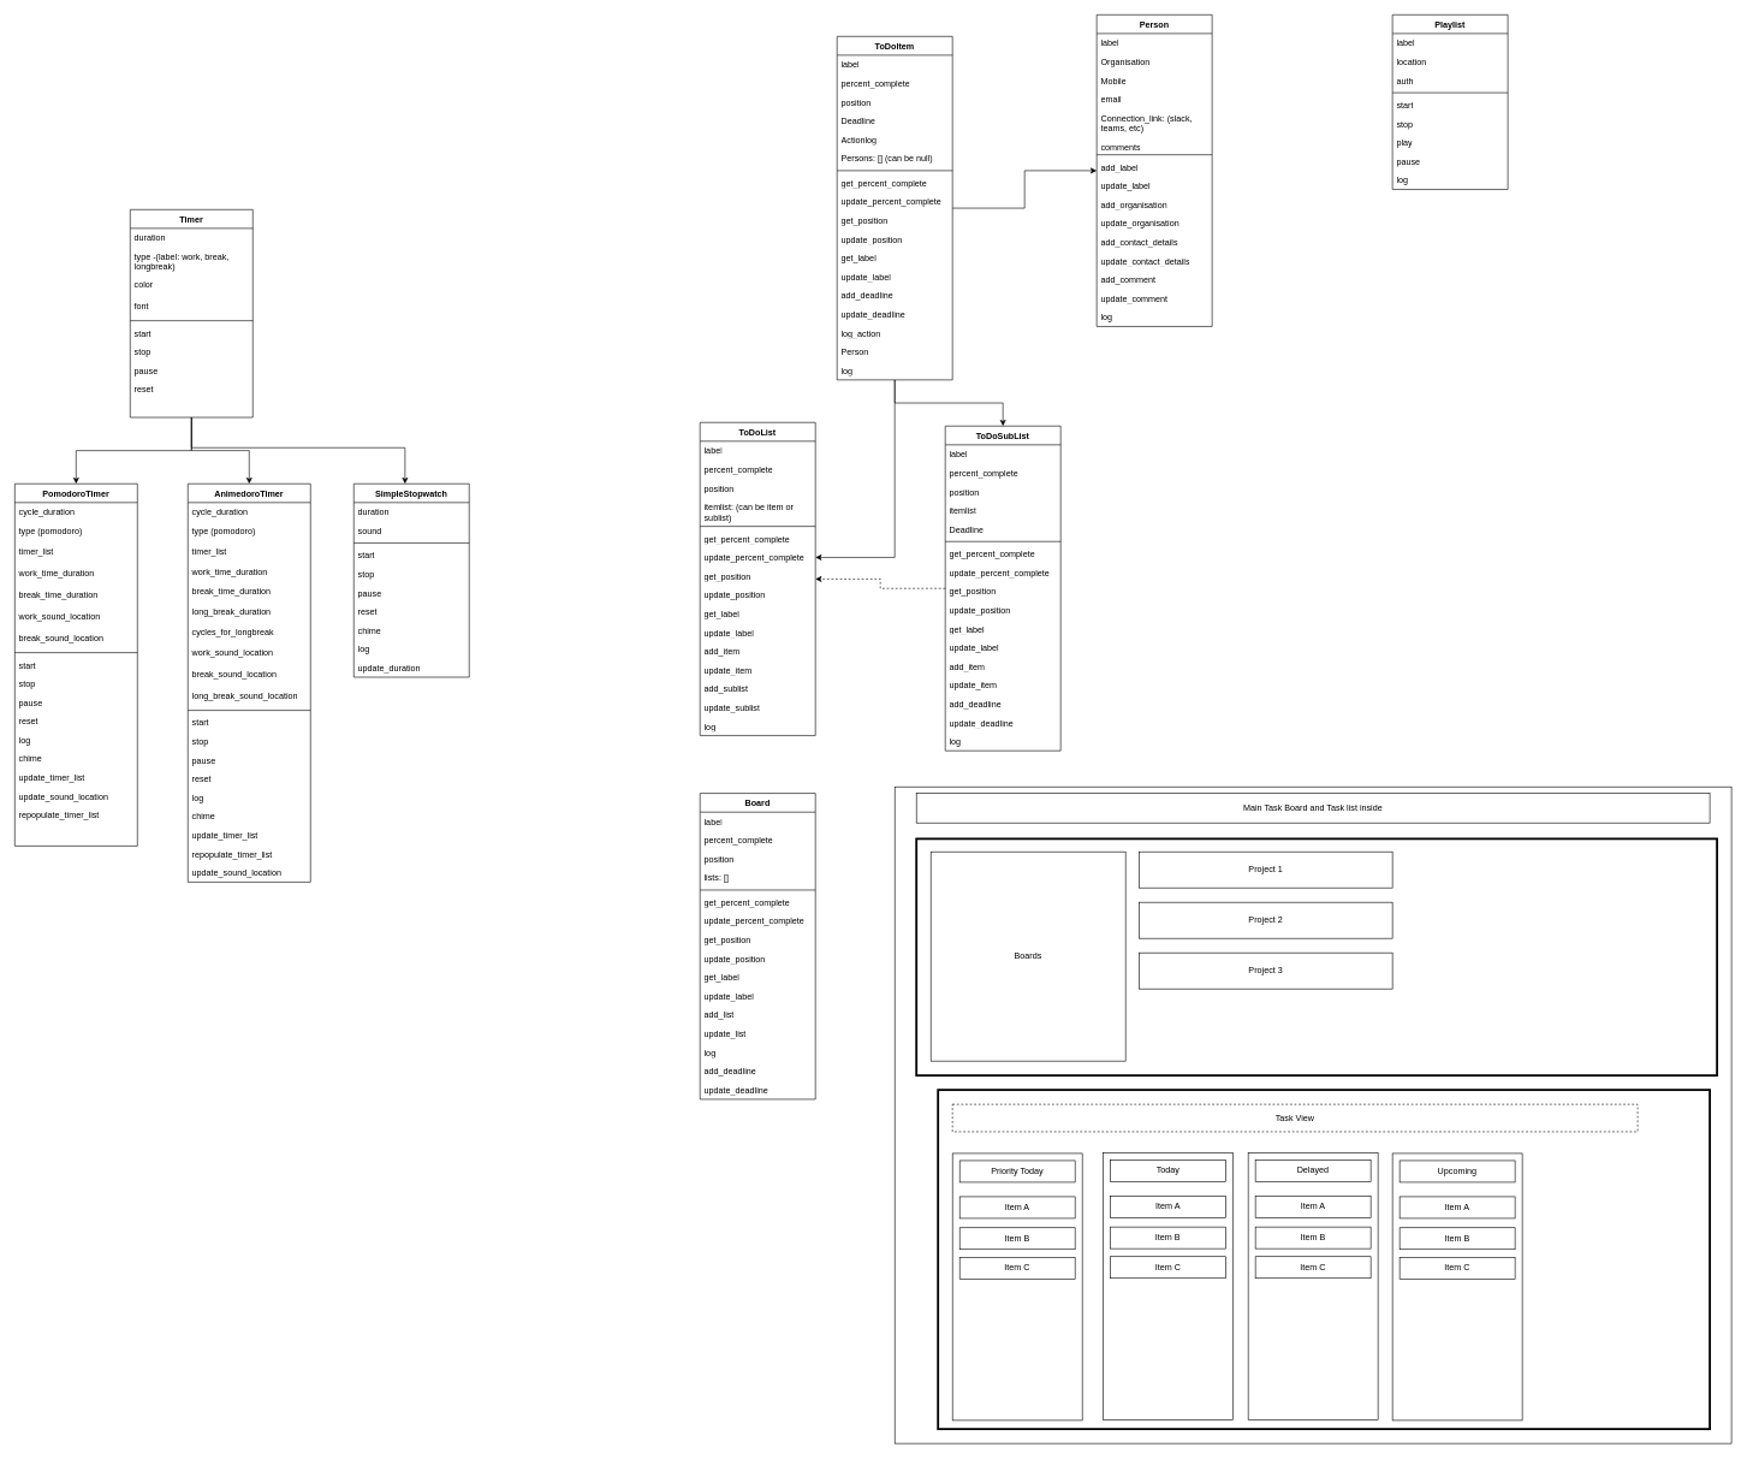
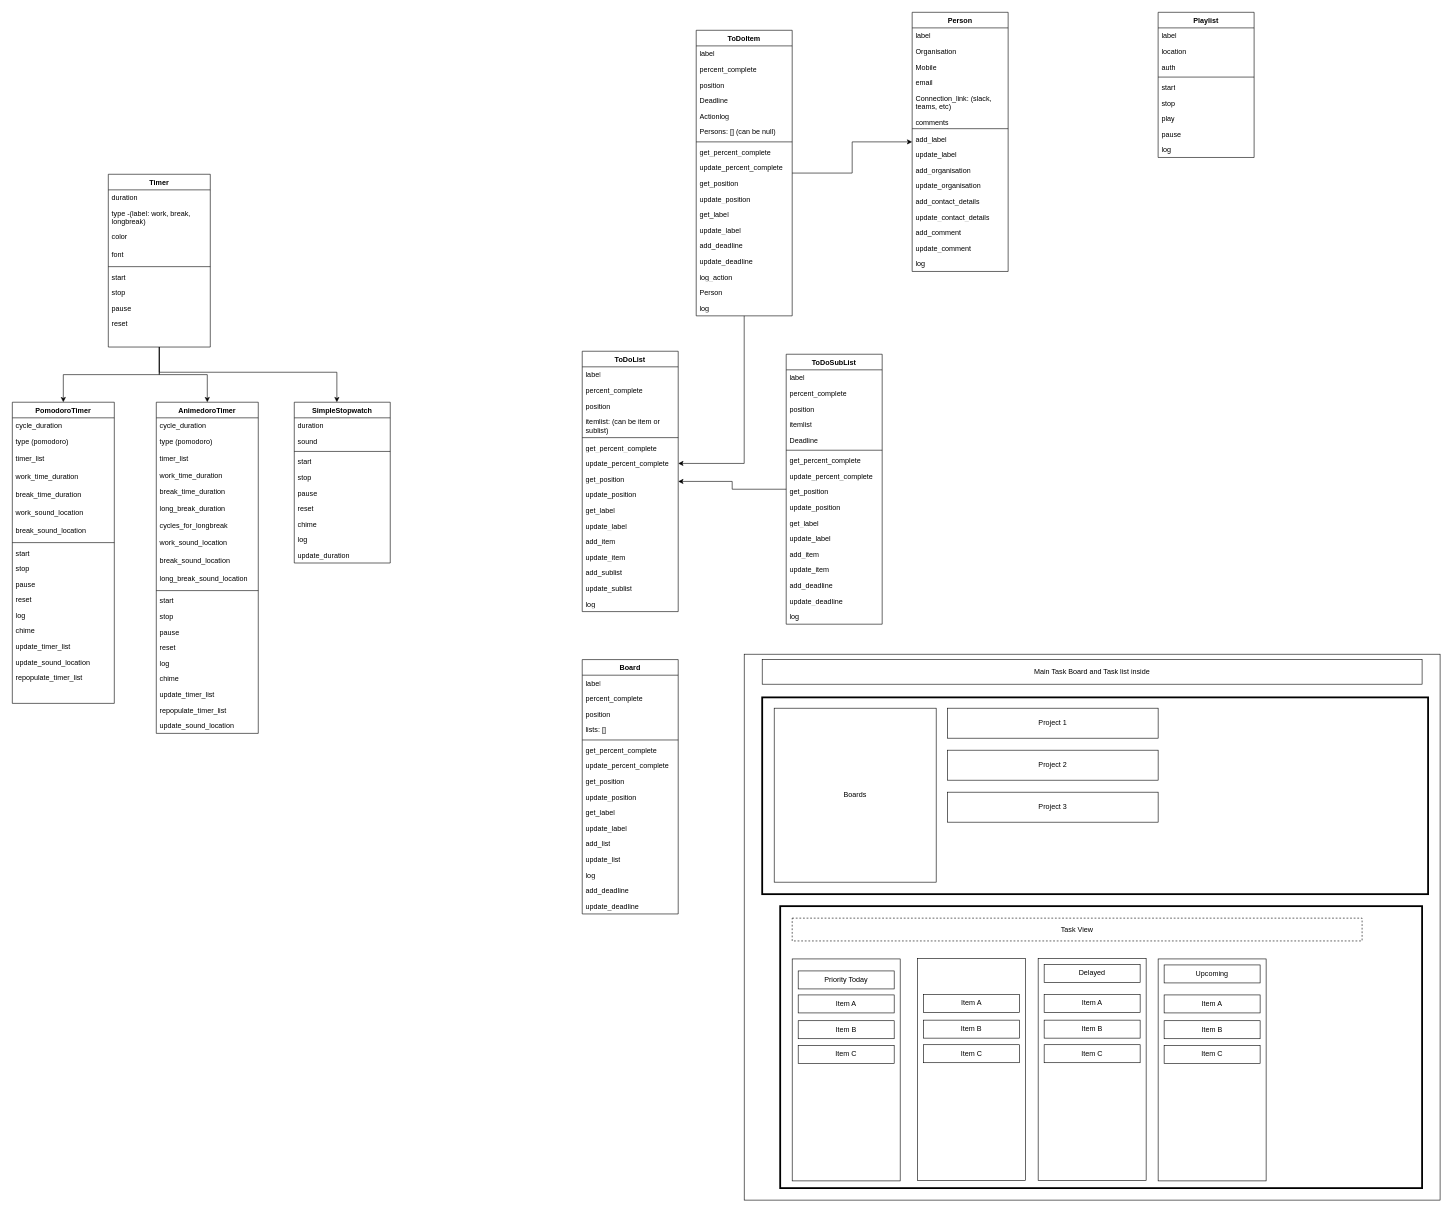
- <mxCell id="67" value="" style="edgeStyle=orthogonalEdgeStyle;rounded=0;orthogonalLoop=1;jettySize=auto;html=1;" edge="1" parent="1" source="70" target="90"><mxGeometry relative="1" as="geometry" /></mxCell>
- <mxCell id="89" value="" style="edgeStyle=orthogonalEdgeStyle;rounded=0;orthogonalLoop=1;jettySize=auto;html=1;dashed=1;" edge="1" parent="1" source="90" target="108"><mxGeometry relative="1" as="geometry" /></mxCell>
+ <mxCell id="89" value="" style="edgeStyle=orthogonalEdgeStyle;rounded=0;orthogonalLoop=1;jettySize=auto;html=1;" edge="1" parent="1" source="90" target="108"><mxGeometry relative="1" as="geometry" /></mxCell>
- <mxCell id="137" value="Priority Today" style="rounded=0;whiteSpace=wrap;html=1;" vertex="1" parent="1"><mxGeometry x="1330" y="1608" width="160" height="30" as="geometry" /></mxCell>
+ <mxCell id="137" value="Priority Today" style="rounded=0;whiteSpace=wrap;html=1;" vertex="1" parent="1"><mxGeometry x="1330" y="1618" width="160" height="30" as="geometry" /></mxCell>
- <mxCell id="142" value="Today" style="rounded=0;whiteSpace=wrap;html=1;" vertex="1" parent="1"><mxGeometry x="1539" y="1607" width="160" height="30" as="geometry" /></mxCell>
